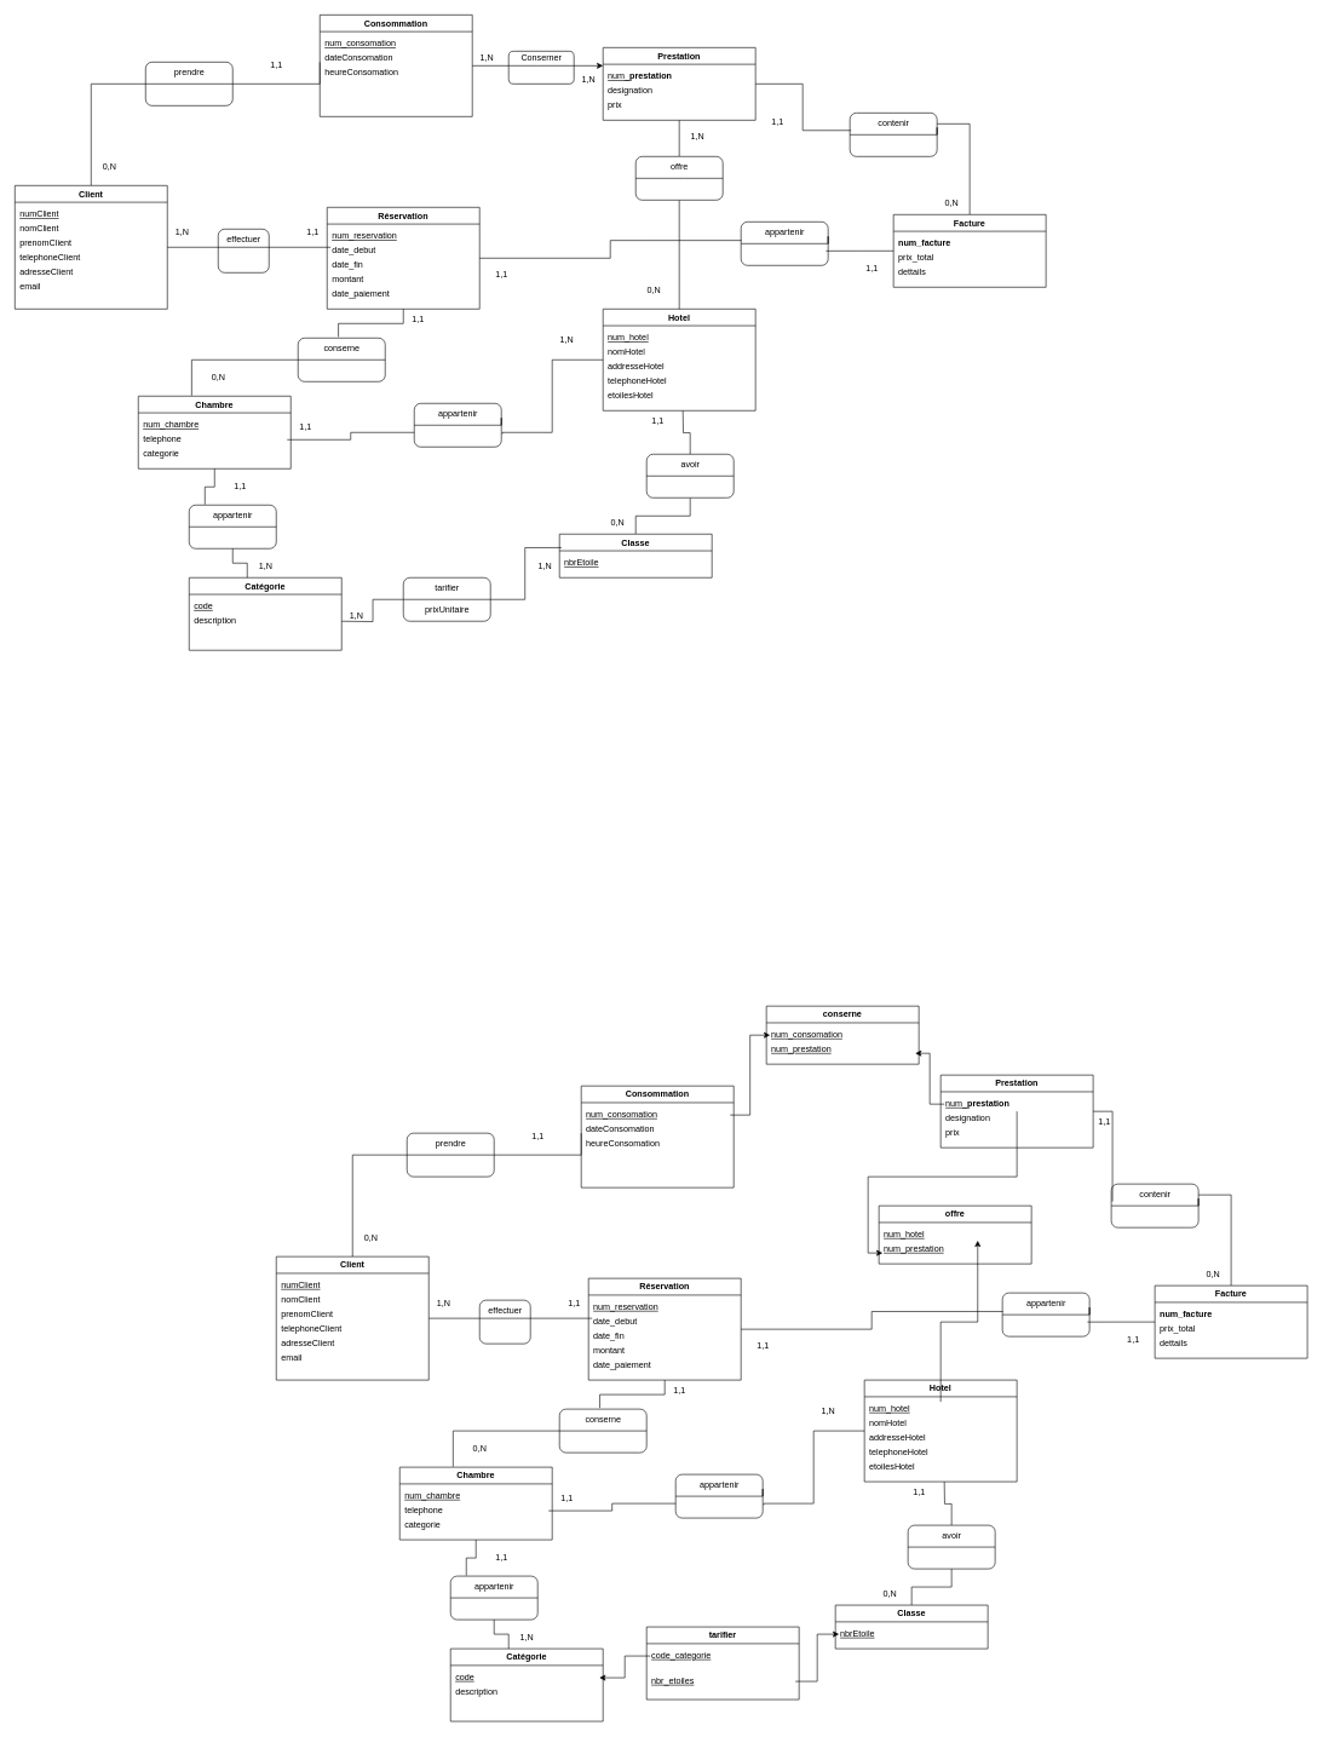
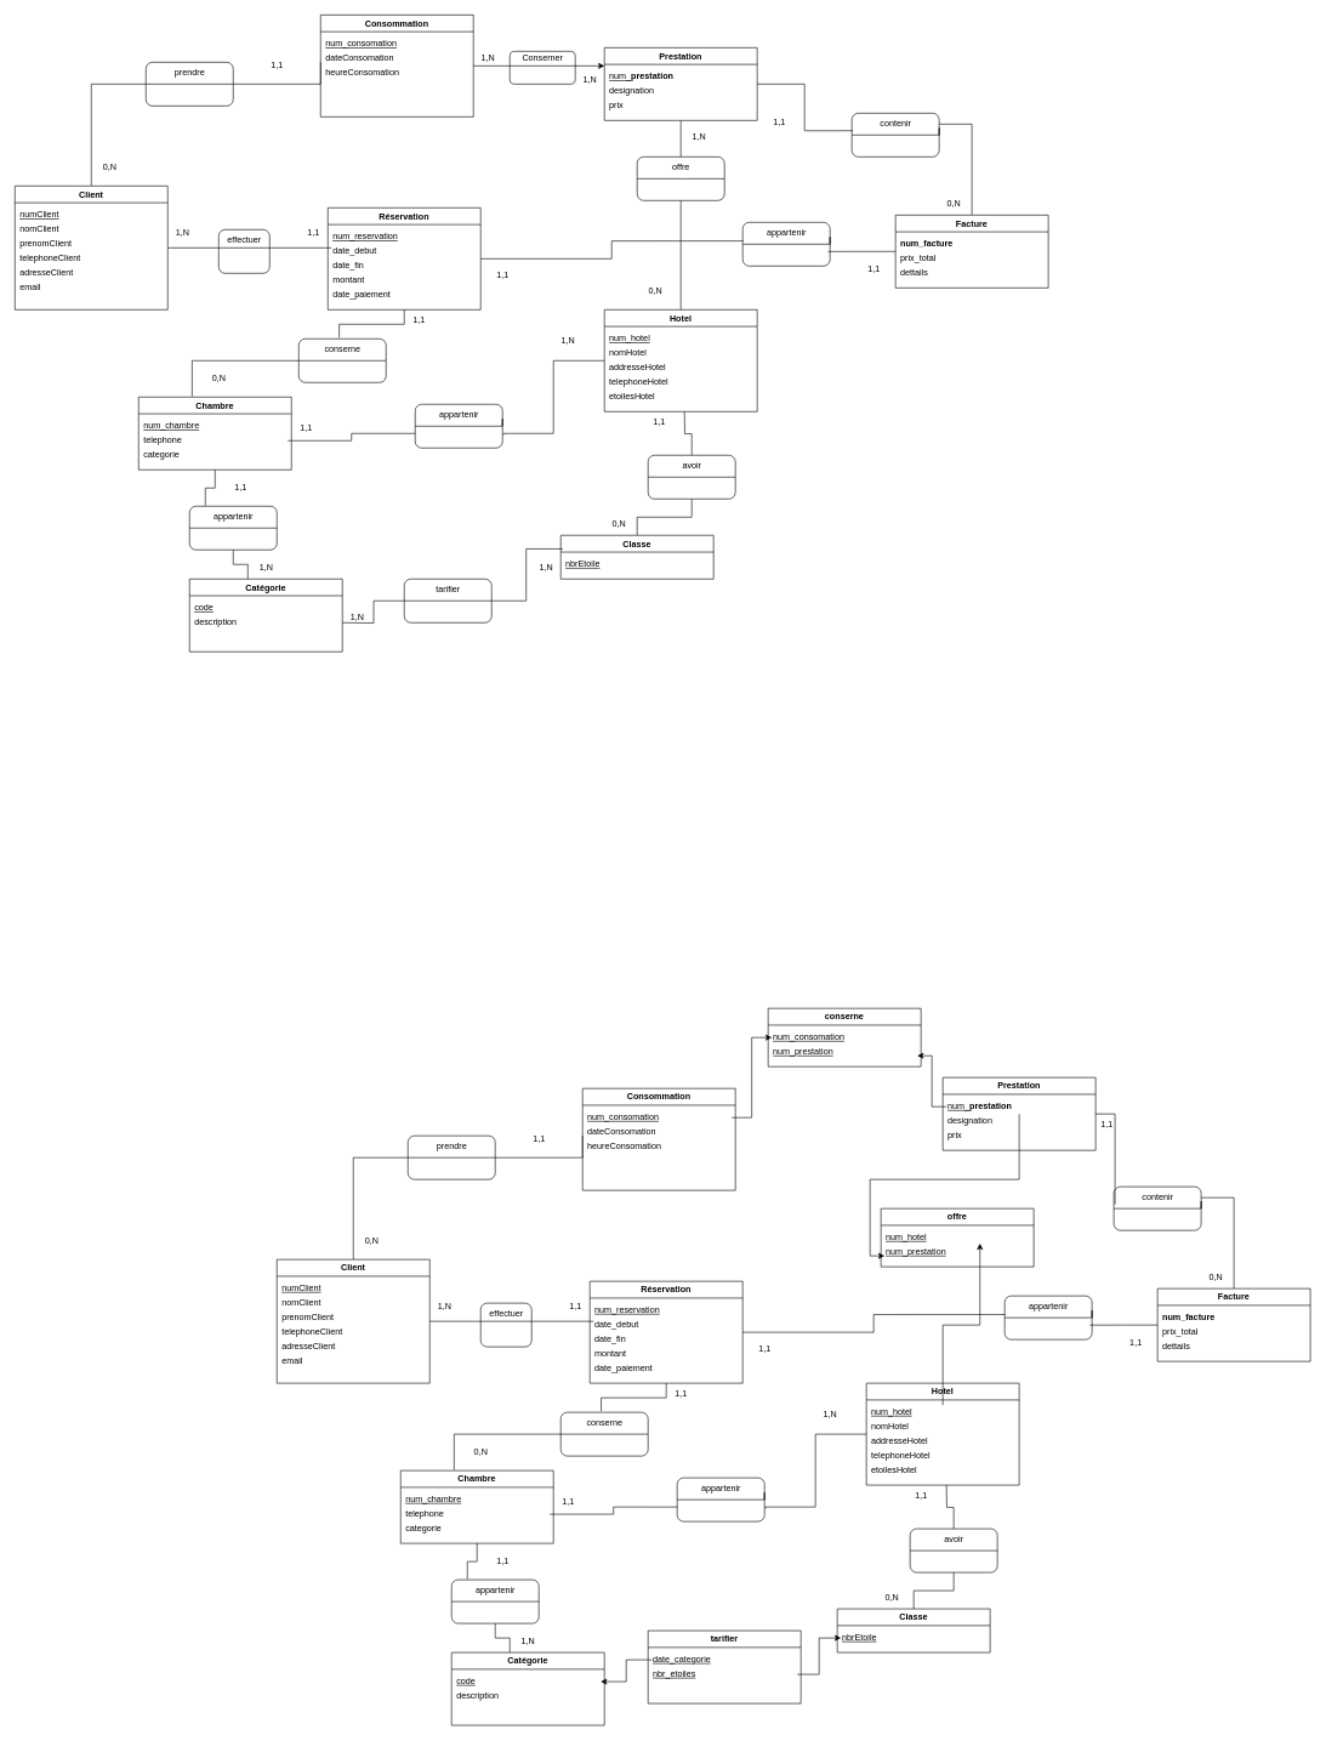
- <mxCell id="91" value="prixUnitaire" style="text;html=1;align=center;verticalAlign=middle;resizable=0;points=[];autosize=1;strokeColor=none;fillColor=none;" vertex="1" parent="1"><mxGeometry x="575" y="825" width="80" height="30" as="geometry" /></mxCell>
- <mxCell id="212" value="&lt;u&gt;code_categorie&lt;/u&gt;" style="rounded=0;whiteSpace=wrap;html=1;align=left;strokeWidth=0;strokeColor=none;fillColor=none;" vertex="1" parent="211"><mxGeometry x="5" y="30" width="200" height="20" as="geometry" /></mxCell>
+ <mxCell id="212" value="&lt;u&gt;date_categorie&lt;/u&gt;" style="rounded=0;whiteSpace=wrap;html=1;align=left;strokeWidth=0;strokeColor=none;fillColor=none;" vertex="1" parent="211"><mxGeometry x="5" y="30" width="200" height="20" as="geometry" /></mxCell>
- <mxCell id="213" value="&lt;u&gt;nbr_etoiles&lt;/u&gt;" style="rounded=0;whiteSpace=wrap;html=1;align=left;strokeWidth=0;strokeColor=none;fillColor=none;" vertex="1" parent="211"><mxGeometry x="5" y="65" width="200" height="20" as="geometry" /></mxCell>
+ <mxCell id="213" value="&lt;u&gt;nbr_etoiles&lt;/u&gt;" style="rounded=0;whiteSpace=wrap;html=1;align=left;strokeWidth=0;strokeColor=none;fillColor=none;" vertex="1" parent="211"><mxGeometry x="5" y="50" width="200" height="20" as="geometry" /></mxCell>
